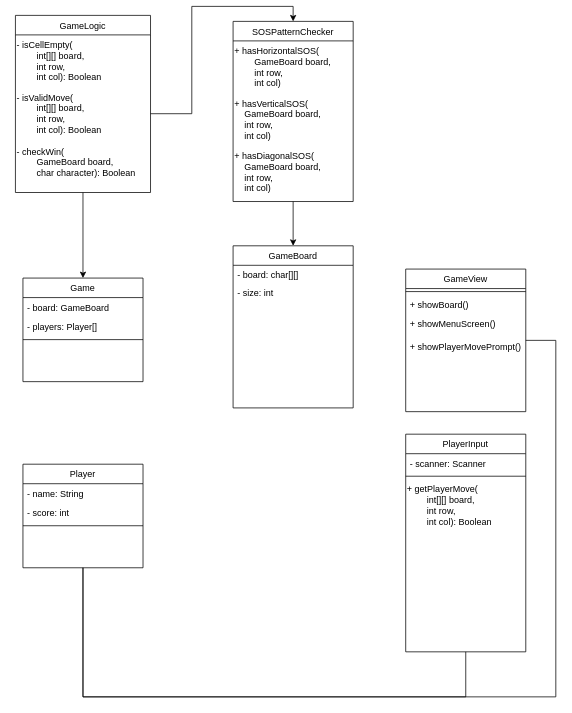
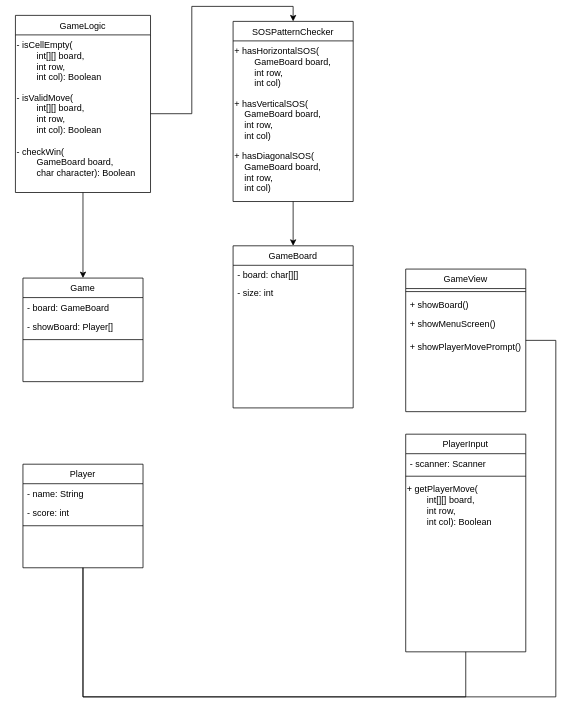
- <mxCell id="17" value="- players: Player[]" style="text;align=left;verticalAlign=top;spacingLeft=4;spacingRight=4;overflow=hidden;rotatable=0;points=[[0,0.5],[1,0.5]];portConstraint=eastwest;rounded=0;shadow=0;html=0;" parent="15" vertex="1"><mxGeometry y="52" width="160" height="26" as="geometry" /></mxCell>
+ <mxCell id="17" value="- showBoard: Player[]" style="text;align=left;verticalAlign=top;spacingLeft=4;spacingRight=4;overflow=hidden;rotatable=0;points=[[0,0.5],[1,0.5]];portConstraint=eastwest;rounded=0;shadow=0;html=0;" parent="15" vertex="1"><mxGeometry y="52" width="160" height="26" as="geometry" /></mxCell>
